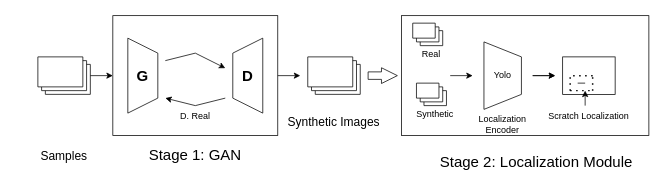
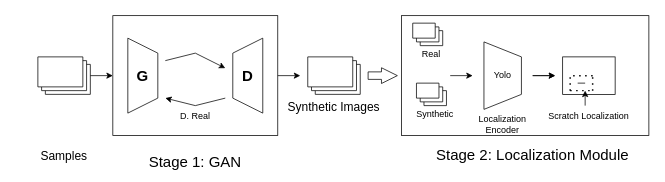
- <mxCell id="14" value="&lt;font style=&quot;font-size: 16px;&quot;&gt;Synthetic Images&lt;/font&gt;" style="text;html=1;strokeColor=none;fillColor=none;align=center;verticalAlign=middle;whiteSpace=wrap;rounded=0;fontSize=20;" parent="1" vertex="1"><mxGeometry x="380" y="145" width="130" height="30" as="geometry" /></mxCell>
+ <mxCell id="14" value="&lt;font style=&quot;font-size: 16px;&quot;&gt;Synthetic Images&lt;/font&gt;" style="text;html=1;strokeColor=none;fillColor=none;align=center;verticalAlign=middle;whiteSpace=wrap;rounded=0;fontSize=20;" parent="1" vertex="1"><mxGeometry x="380" y="125" width="130" height="30" as="geometry" /></mxCell>
- <mxCell id="12" value="Stage 1: GAN" style="text;html=1;strokeColor=none;fillColor=none;align=center;verticalAlign=middle;whiteSpace=wrap;rounded=0;fontSize=20;" parent="1" vertex="1"><mxGeometry x="190" y="190" width="140" height="30" as="geometry" /></mxCell>
+ <mxCell id="12" value="Stage 1: GAN" style="text;html=1;strokeColor=none;fillColor=none;align=center;verticalAlign=middle;whiteSpace=wrap;rounded=0;fontSize=20;" parent="1" vertex="1"><mxGeometry x="190" y="200" width="140" height="30" as="geometry" /></mxCell>
- <mxCell id="35" value="Stage 2: Localization Module" style="text;html=1;strokeColor=none;fillColor=none;align=center;verticalAlign=middle;whiteSpace=wrap;rounded=0;fontSize=20;" parent="1" vertex="1"><mxGeometry x="560" y="200" width="310" height="30" as="geometry" /></mxCell>
+ <mxCell id="35" value="Stage 2: Localization Module" style="text;html=1;strokeColor=none;fillColor=none;align=center;verticalAlign=middle;whiteSpace=wrap;rounded=0;fontSize=20;" parent="1" vertex="1"><mxGeometry x="555" y="190" width="310" height="30" as="geometry" /></mxCell>
